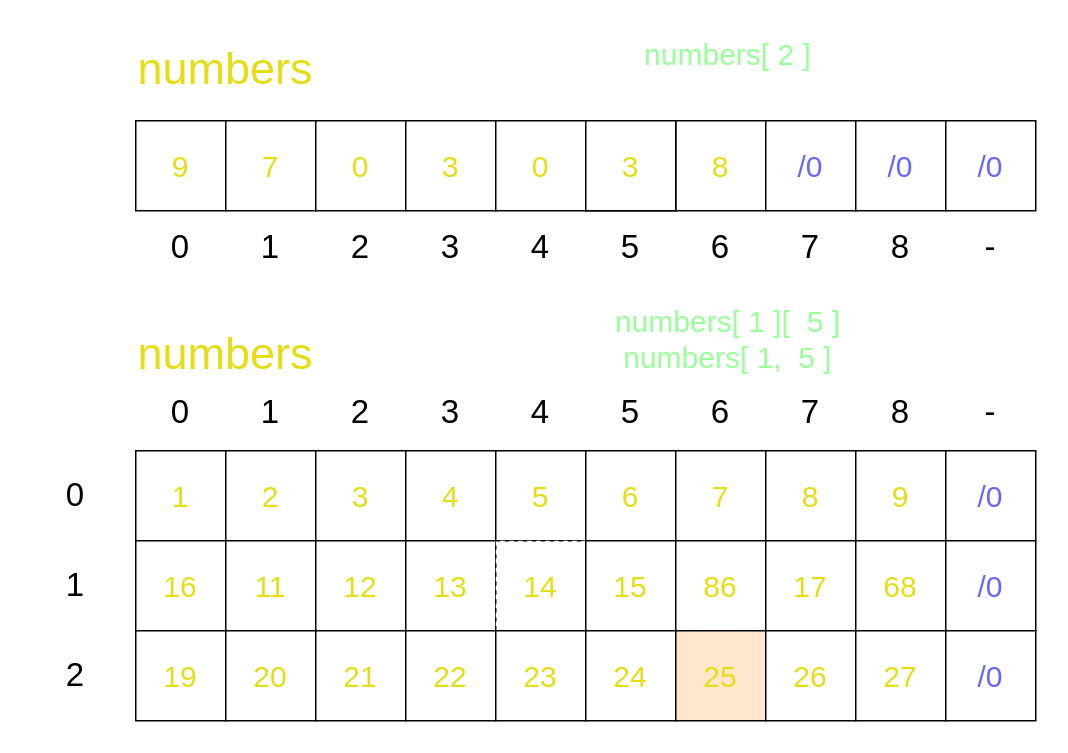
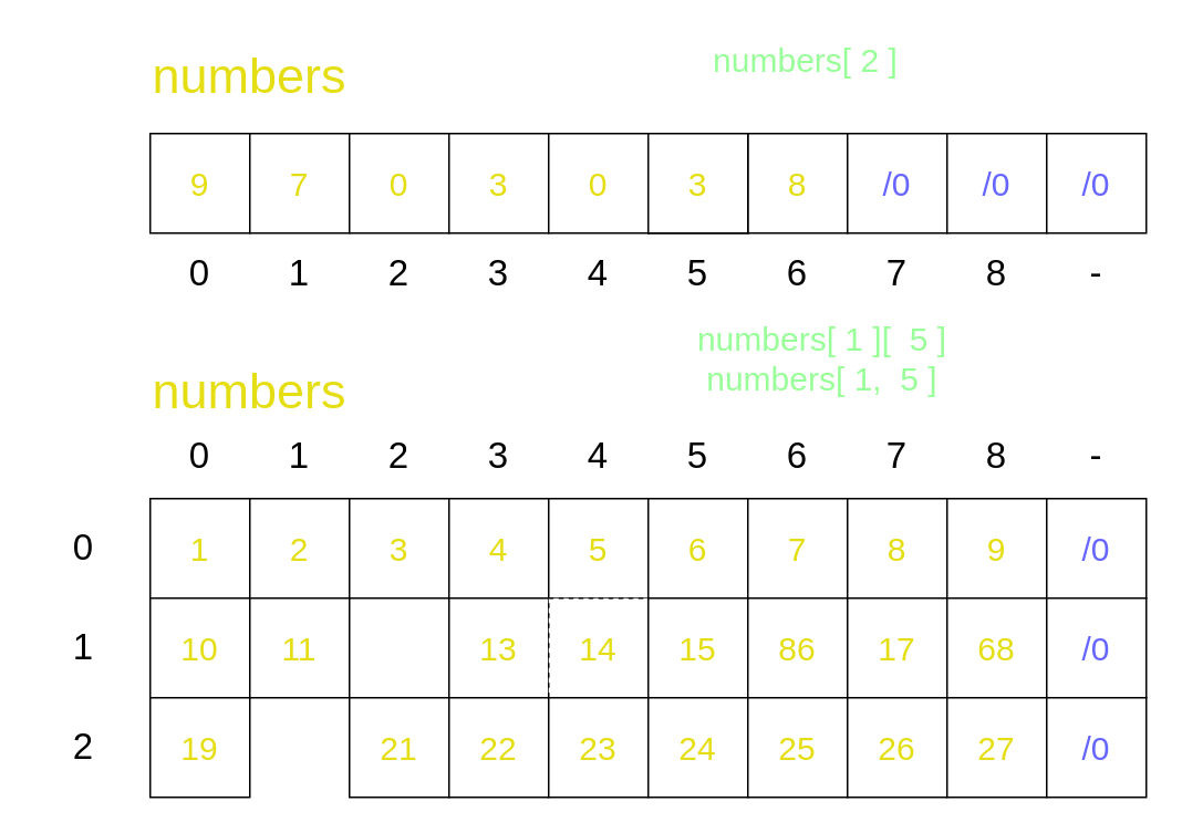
- <mxCell id="68" value="numbers[ 1 ][&amp;nbsp; 5 ]&lt;br&gt;numbers[ 1,&amp;nbsp; 5 ]" style="text;html=1;strokeColor=none;fillColor=none;align=center;verticalAlign=middle;whiteSpace=wrap;rounded=0;fontColor=#99FF99;fontSize=20;" vertex="1" parent="1"><mxGeometry x="390" y="210" width="190" height="30" as="geometry" /></mxCell>
+ <mxCell id="68" value="numbers[ 1 ][&amp;nbsp; 5 ]&lt;br&gt;numbers[ 1,&amp;nbsp; 5 ]" style="text;html=1;strokeColor=none;fillColor=none;align=center;verticalAlign=middle;whiteSpace=wrap;rounded=0;fontColor=#99FF99;fontSize=20;" vertex="1" parent="1"><mxGeometry x="400" y="200" width="190" height="30" as="geometry" /></mxCell>
- <mxCell id="43" value="&lt;font style=&quot;font-size: 20px;&quot; color=&quot;#e5de15&quot;&gt;16&lt;/font&gt;" style="rounded=0;whiteSpace=wrap;html=1;" vertex="1" parent="1"><mxGeometry x="90" y="360" width="60" height="60" as="geometry" /></mxCell>
+ <mxCell id="43" value="&lt;font style=&quot;font-size: 20px;&quot; color=&quot;#e5de15&quot;&gt;10&lt;/font&gt;" style="rounded=0;whiteSpace=wrap;html=1;" vertex="1" parent="1"><mxGeometry x="90" y="360" width="60" height="60" as="geometry" /></mxCell>
- <mxCell id="45" value="&lt;span style=&quot;color: rgb(229, 222, 21); font-size: 20px;&quot;&gt;12&lt;/span&gt;" style="rounded=0;whiteSpace=wrap;html=1;" vertex="1" parent="1"><mxGeometry x="210" y="360" width="60" height="60" as="geometry" /></mxCell>
- <mxCell id="54" value="&lt;span style=&quot;color: rgb(229, 222, 21); font-size: 20px;&quot;&gt;20&lt;/span&gt;" style="rounded=0;whiteSpace=wrap;html=1;" vertex="1" parent="1"><mxGeometry x="150" y="420" width="60" height="60" as="geometry" /></mxCell>
- <mxCell id="59" value="&lt;span style=&quot;color: rgb(229, 222, 21); font-size: 20px;&quot;&gt;25&lt;/span&gt;" style="rounded=0;whiteSpace=wrap;html=1;fillColor=#ffe6cc;" vertex="1" parent="1"><mxGeometry x="450" y="420" width="60" height="60" as="geometry" /></mxCell>
+ <mxCell id="59" value="&lt;span style=&quot;color: rgb(229, 222, 21); font-size: 20px;&quot;&gt;25&lt;/span&gt;" style="rounded=0;whiteSpace=wrap;html=1;" vertex="1" parent="1"><mxGeometry x="450" y="420" width="60" height="60" as="geometry" /></mxCell>
